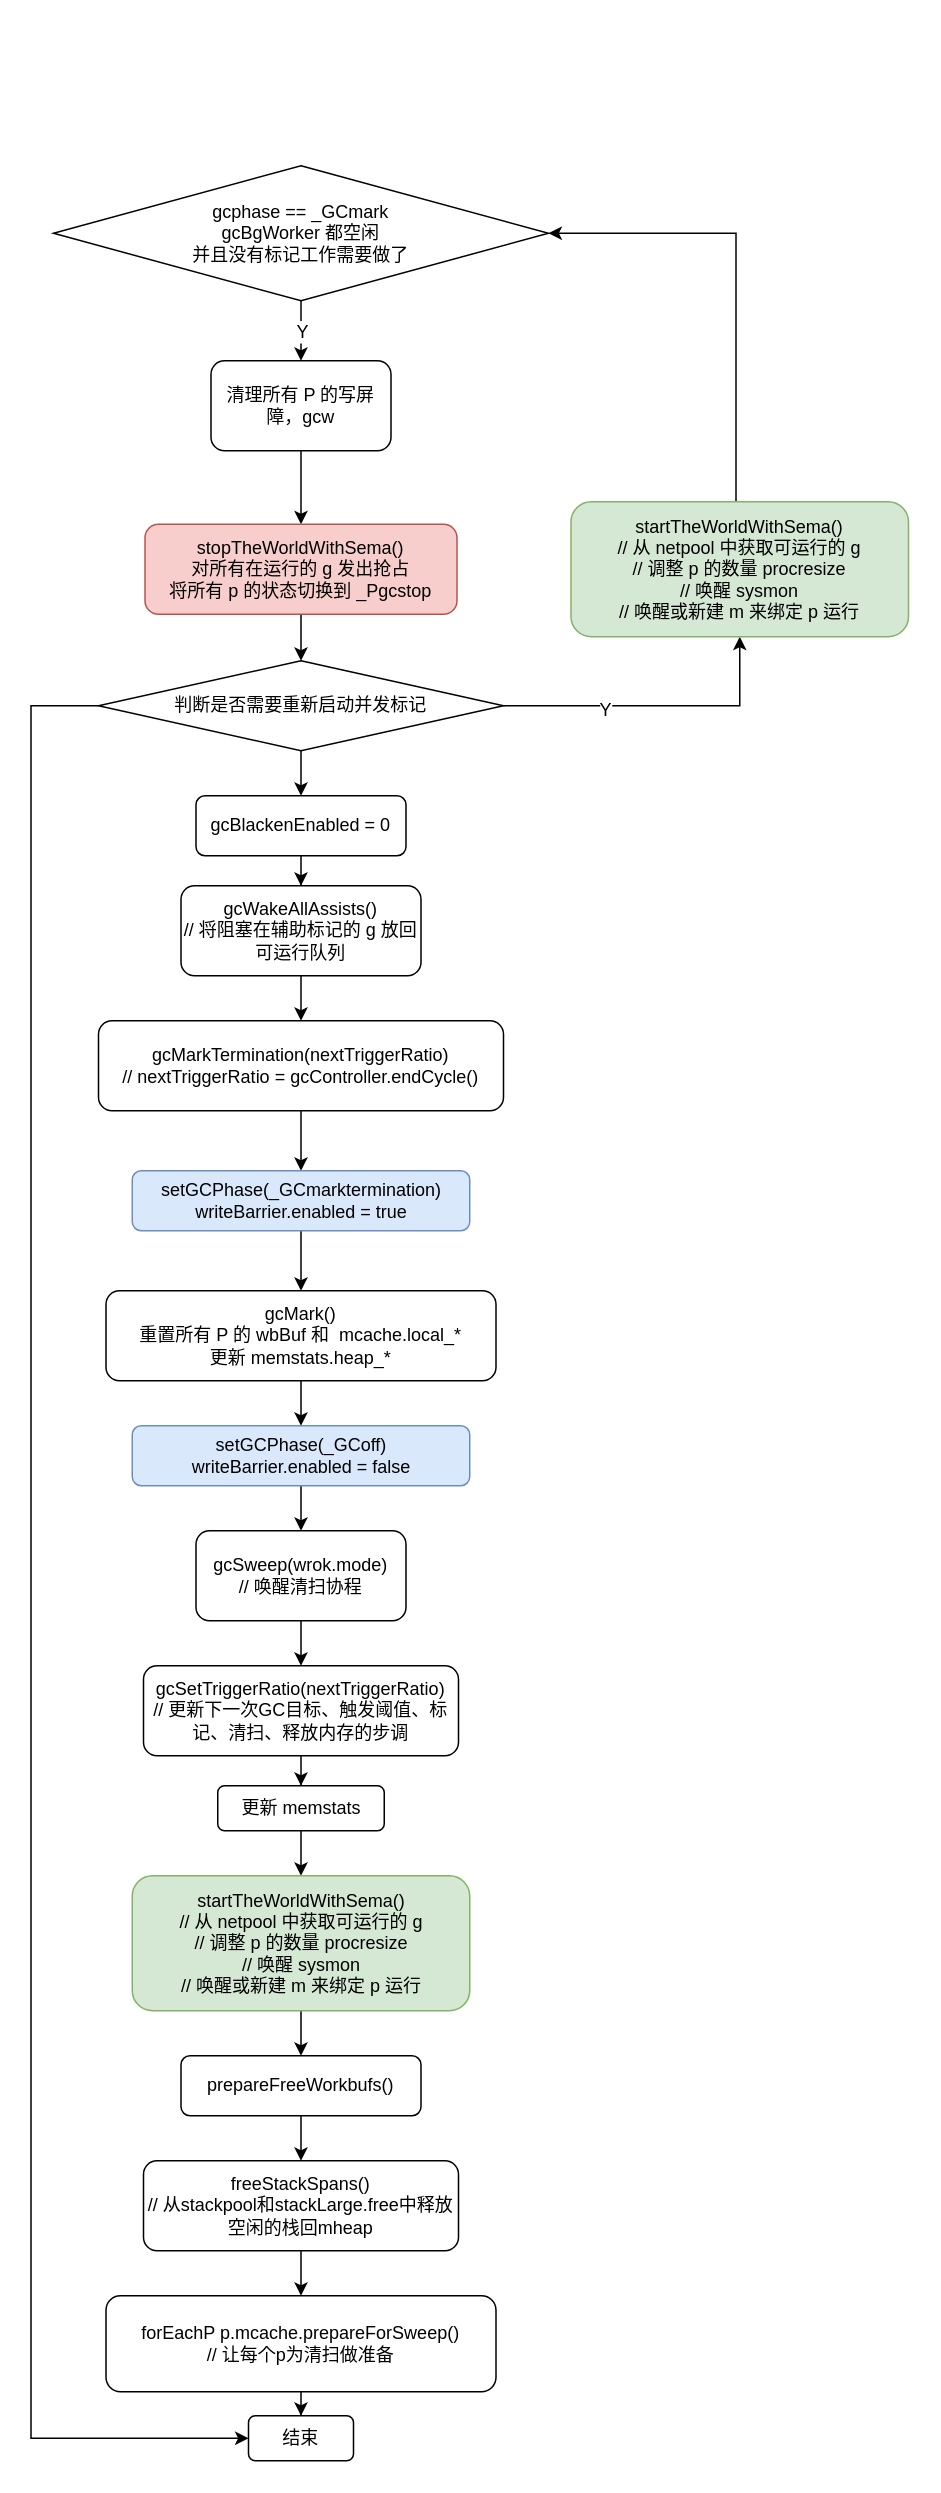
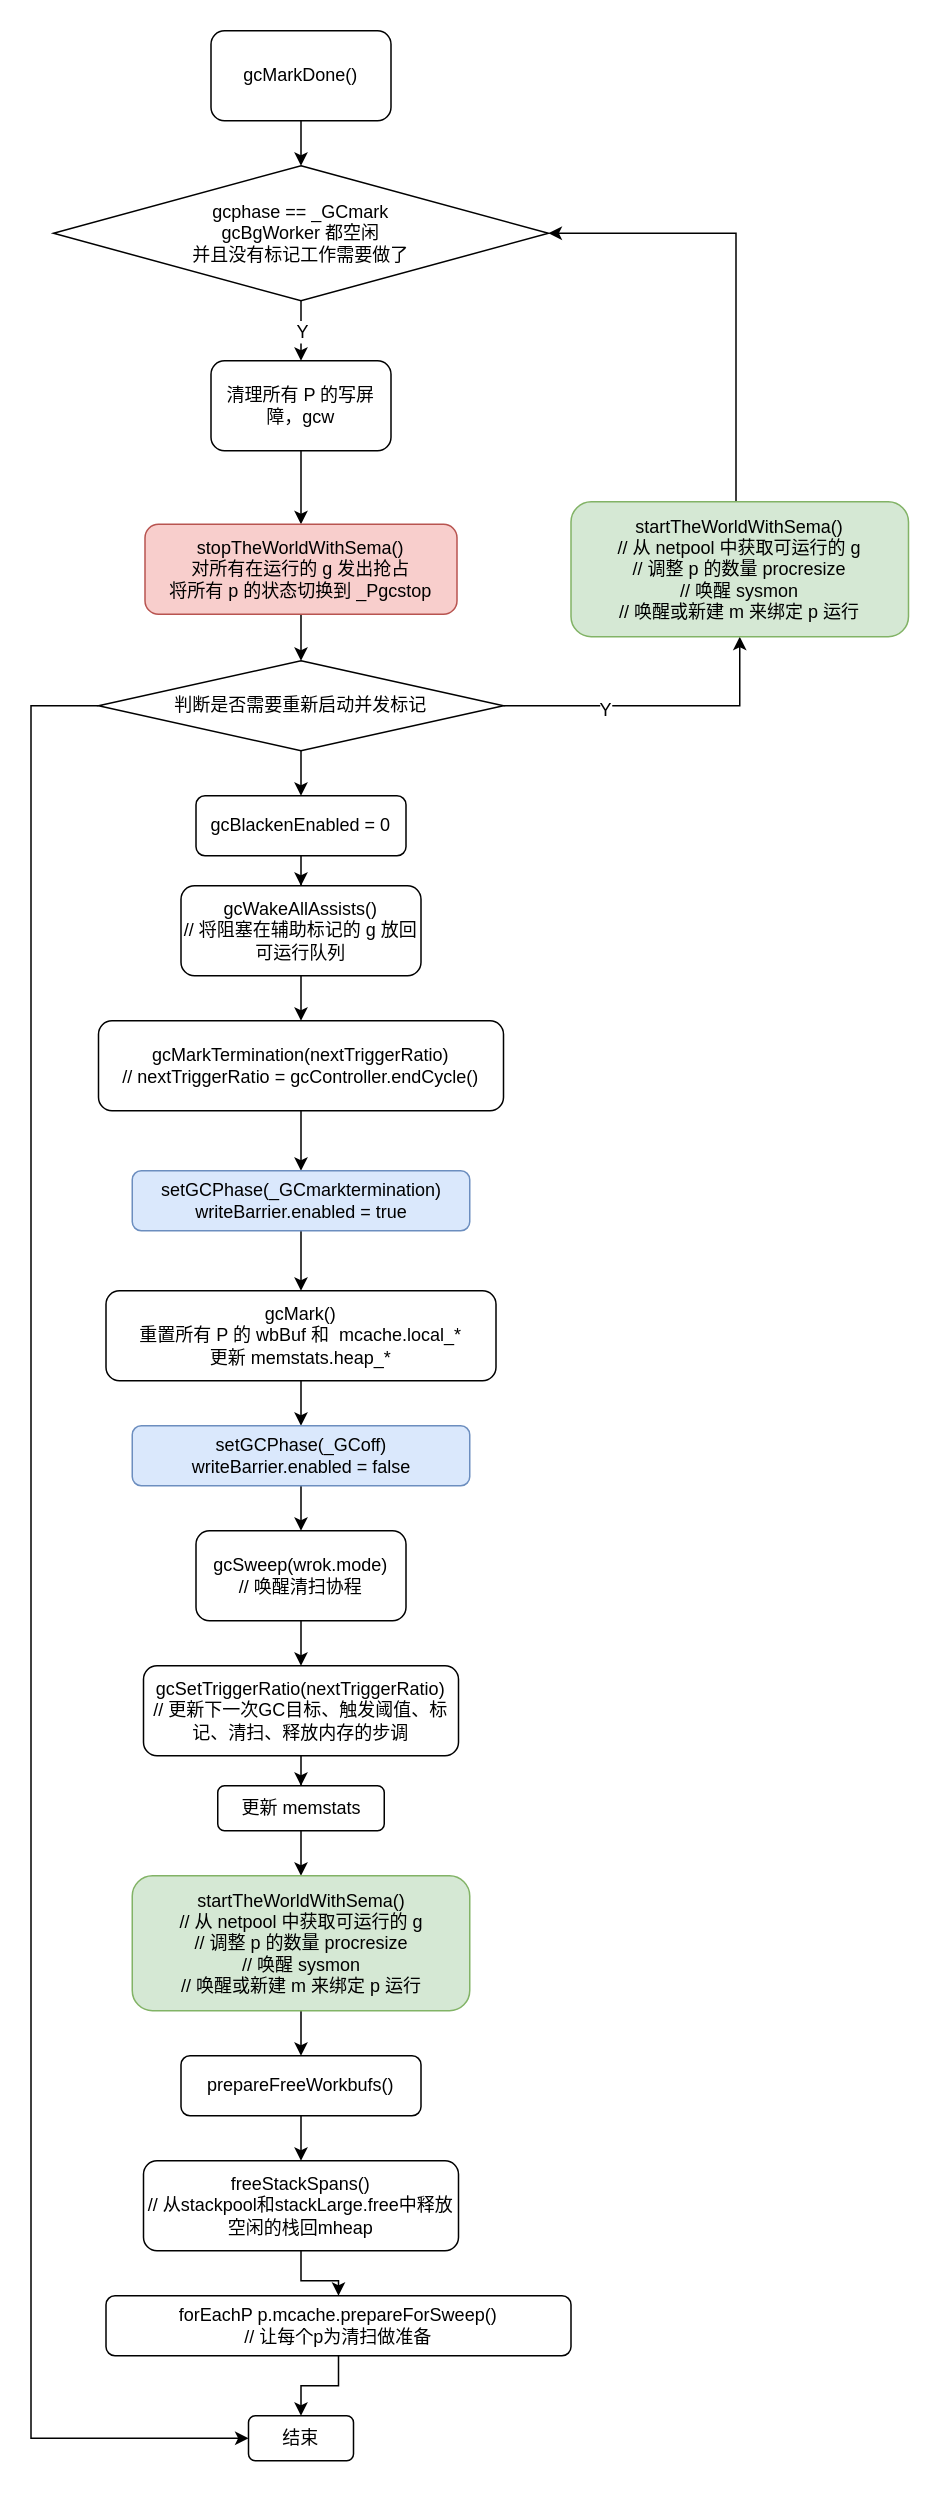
+ <mxCell id="3" value="gcMarkDone()" style="rounded=1;whiteSpace=wrap;html=1;" parent="1" vertex="1"><mxGeometry x="140" y="20" width="120" height="60" as="geometry" /></mxCell>
+ <mxCell id="2" style="edgeStyle=orthogonalEdgeStyle;rounded=0;orthogonalLoop=1;jettySize=auto;html=1;entryX=0.5;entryY=0;entryDx=0;entryDy=0;" parent="1" source="3" target="6" edge="1"><mxGeometry relative="1" as="geometry" /></mxCell>
- <mxCell id="43" value="&lt;span style=&quot;white-space: normal&quot;&gt;forEachP p.mcache.prepareForSweep()&lt;br&gt;// 让每个p为清扫做准备&lt;br&gt;&lt;/span&gt;" style="rounded=1;whiteSpace=wrap;html=1;" parent="1" vertex="1"><mxGeometry x="70" y="1530" width="260" height="64" as="geometry" /></mxCell>
+ <mxCell id="43" value="&lt;span style=&quot;white-space: normal&quot;&gt;forEachP p.mcache.prepareForSweep()&lt;br&gt;// 让每个p为清扫做准备&lt;br&gt;&lt;/span&gt;" style="rounded=1;whiteSpace=wrap;html=1;" parent="1" vertex="1"><mxGeometry x="70" y="1530" width="310" height="40" as="geometry" /></mxCell>
